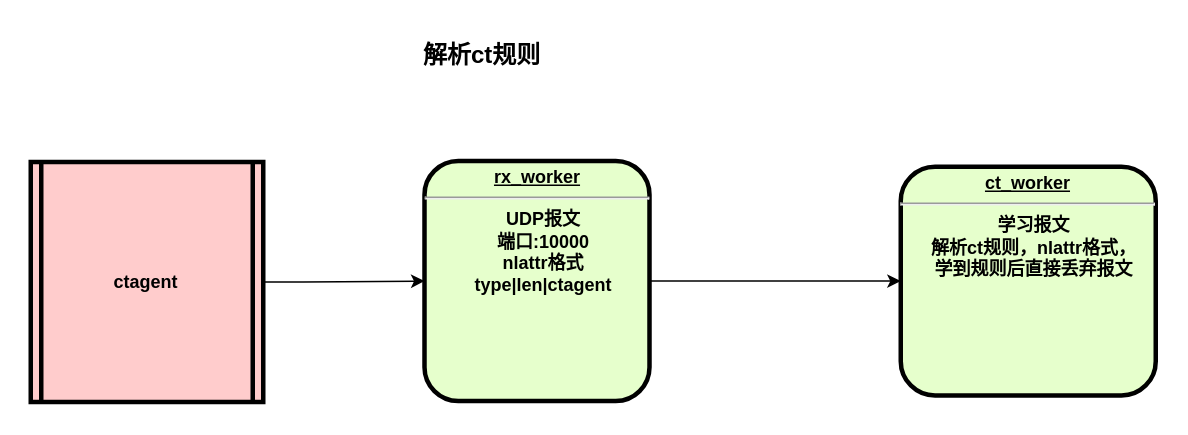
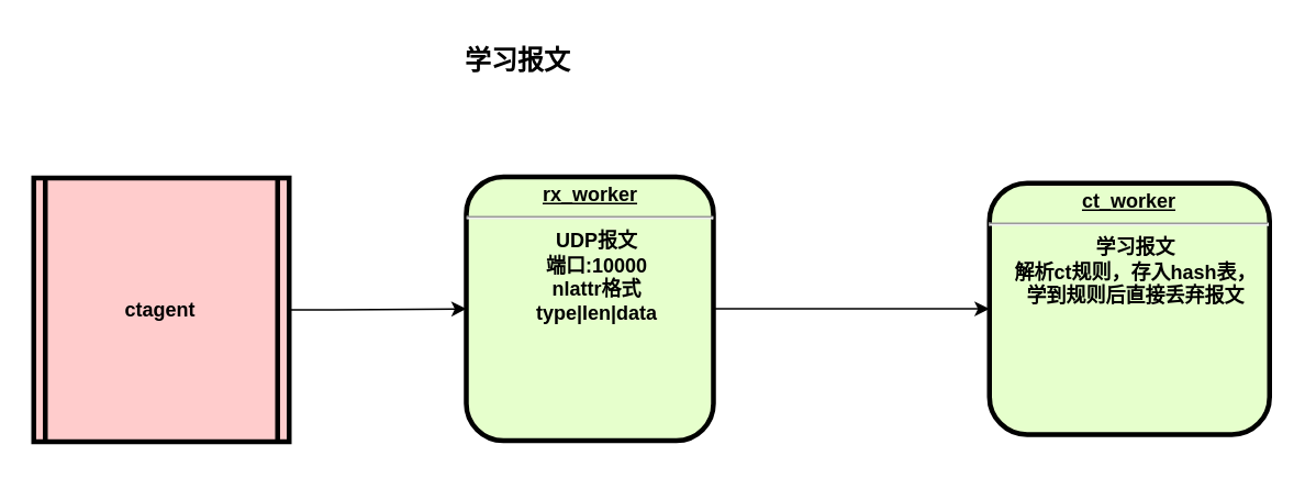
- <mxCell id="5" value="&lt;div style=&quot;text-align: center&quot;&gt;&lt;b&gt;解析ct规则&lt;/b&gt;&lt;/div&gt;" style="text;whiteSpace=wrap;html=1;strokeWidth=0;fontSize=16;" parent="1" vertex="1"><mxGeometry x="280" y="20" width="155" height="40" as="geometry" /></mxCell>
+ <mxCell id="5" value="&lt;div style=&quot;text-align: center&quot;&gt;&lt;b&gt;学习报文&lt;/b&gt;&lt;/div&gt;" style="text;whiteSpace=wrap;html=1;strokeWidth=0;fontSize=16;" parent="1" vertex="1"><mxGeometry x="280" y="20" width="155" height="40" as="geometry" /></mxCell>
- <mxCell id="3" value="&lt;p style=&quot;margin: 0px ; margin-top: 4px ; text-align: center ; text-decoration: underline&quot;&gt;&lt;strong&gt;rx_worker&lt;/strong&gt;&lt;/p&gt;&lt;hr&gt;&lt;p style=&quot;margin: 0px ; margin-left: 8px&quot;&gt;UDP报文&lt;/p&gt;&lt;p style=&quot;margin: 0px ; margin-left: 8px&quot;&gt;端口:10000&lt;/p&gt;&lt;p style=&quot;margin: 0px ; margin-left: 8px&quot;&gt;nlattr格式&lt;/p&gt;&lt;p style=&quot;margin: 0px ; margin-left: 8px&quot;&gt;type|len|ctagent&lt;/p&gt;" style="verticalAlign=middle;align=center;overflow=fill;fontSize=12;fontFamily=Helvetica;html=1;rounded=1;fontStyle=1;strokeWidth=3;fillColor=#E6FFCC" parent="1" vertex="1"><mxGeometry x="282.5" y="106.88" width="150" height="160" as="geometry" /></mxCell>
+ <mxCell id="3" value="&lt;p style=&quot;margin: 0px ; margin-top: 4px ; text-align: center ; text-decoration: underline&quot;&gt;&lt;strong&gt;rx_worker&lt;/strong&gt;&lt;/p&gt;&lt;hr&gt;&lt;p style=&quot;margin: 0px ; margin-left: 8px&quot;&gt;UDP报文&lt;/p&gt;&lt;p style=&quot;margin: 0px ; margin-left: 8px&quot;&gt;端口:10000&lt;/p&gt;&lt;p style=&quot;margin: 0px ; margin-left: 8px&quot;&gt;nlattr格式&lt;/p&gt;&lt;p style=&quot;margin: 0px ; margin-left: 8px&quot;&gt;type|len|data&lt;/p&gt;" style="verticalAlign=middle;align=center;overflow=fill;fontSize=12;fontFamily=Helvetica;html=1;rounded=1;fontStyle=1;strokeWidth=3;fillColor=#E6FFCC" parent="1" vertex="1"><mxGeometry x="282.5" y="106.88" width="150" height="160" as="geometry" /></mxCell>
- <mxCell id="4" value="&lt;p style=&quot;margin: 0px ; margin-top: 4px ; text-align: center ; text-decoration: underline&quot;&gt;&lt;strong&gt;ct_worker&lt;/strong&gt;&lt;/p&gt;&lt;hr&gt;&lt;p style=&quot;margin: 0px ; margin-left: 8px&quot;&gt;学习报文&lt;/p&gt;&lt;p style=&quot;margin: 0px ; margin-left: 8px&quot;&gt;解析ct规则，nlattr格式，&lt;/p&gt;&lt;p style=&quot;margin: 0px ; margin-left: 8px&quot;&gt;学到规则后直接丢弃报文&lt;/p&gt;" style="verticalAlign=middle;align=center;overflow=fill;fontSize=12;fontFamily=Helvetica;html=1;rounded=1;fontStyle=1;strokeWidth=3;fillColor=#E6FFCC" parent="1" vertex="1"><mxGeometry x="600" y="110.63" width="170" height="152.5" as="geometry" /></mxCell>
+ <mxCell id="4" value="&lt;p style=&quot;margin: 0px ; margin-top: 4px ; text-align: center ; text-decoration: underline&quot;&gt;&lt;strong&gt;ct_worker&lt;/strong&gt;&lt;/p&gt;&lt;hr&gt;&lt;p style=&quot;margin: 0px ; margin-left: 8px&quot;&gt;学习报文&lt;/p&gt;&lt;p style=&quot;margin: 0px ; margin-left: 8px&quot;&gt;解析ct规则，存入hash表，&lt;/p&gt;&lt;p style=&quot;margin: 0px ; margin-left: 8px&quot;&gt;学到规则后直接丢弃报文&lt;/p&gt;" style="verticalAlign=middle;align=center;overflow=fill;fontSize=12;fontFamily=Helvetica;html=1;rounded=1;fontStyle=1;strokeWidth=3;fillColor=#E6FFCC" parent="1" vertex="1"><mxGeometry x="600" y="110.63" width="170" height="152.5" as="geometry" /></mxCell>
